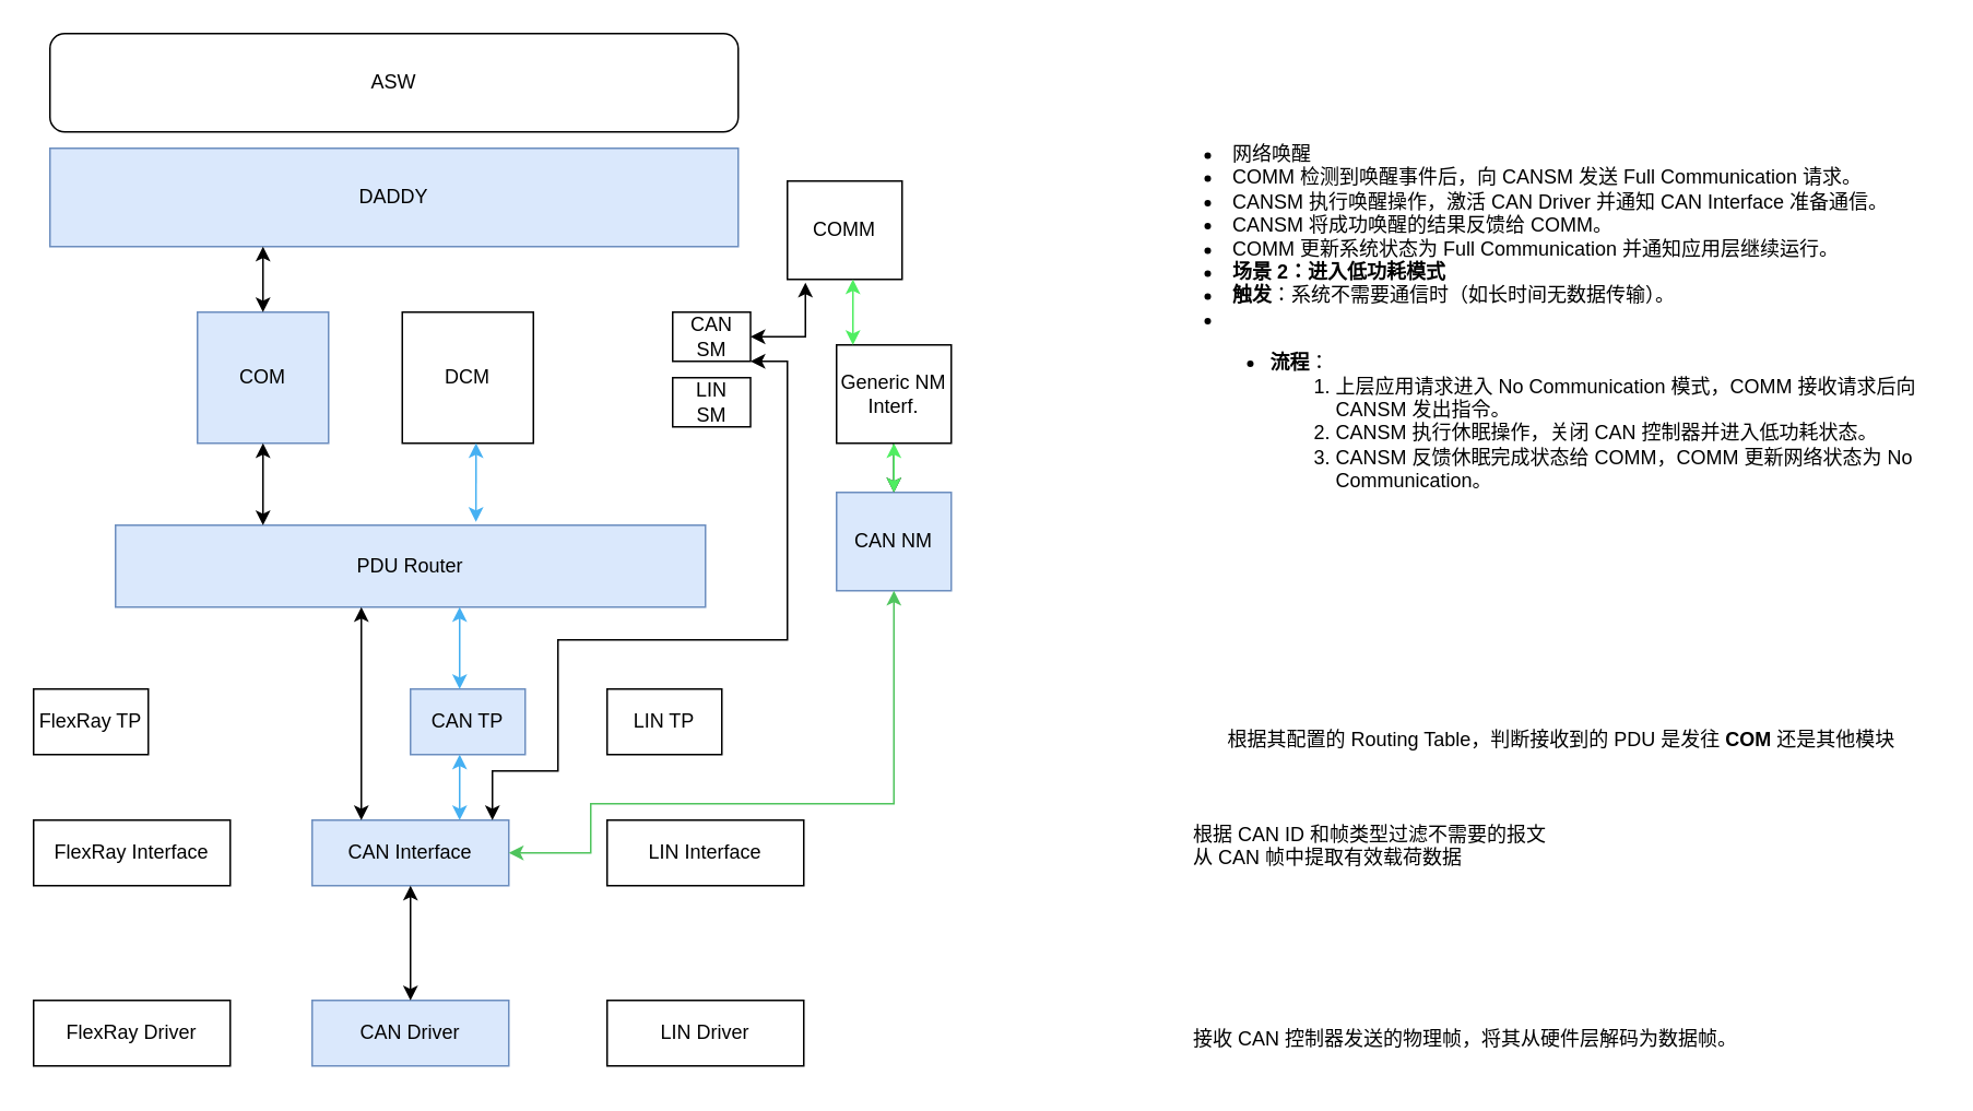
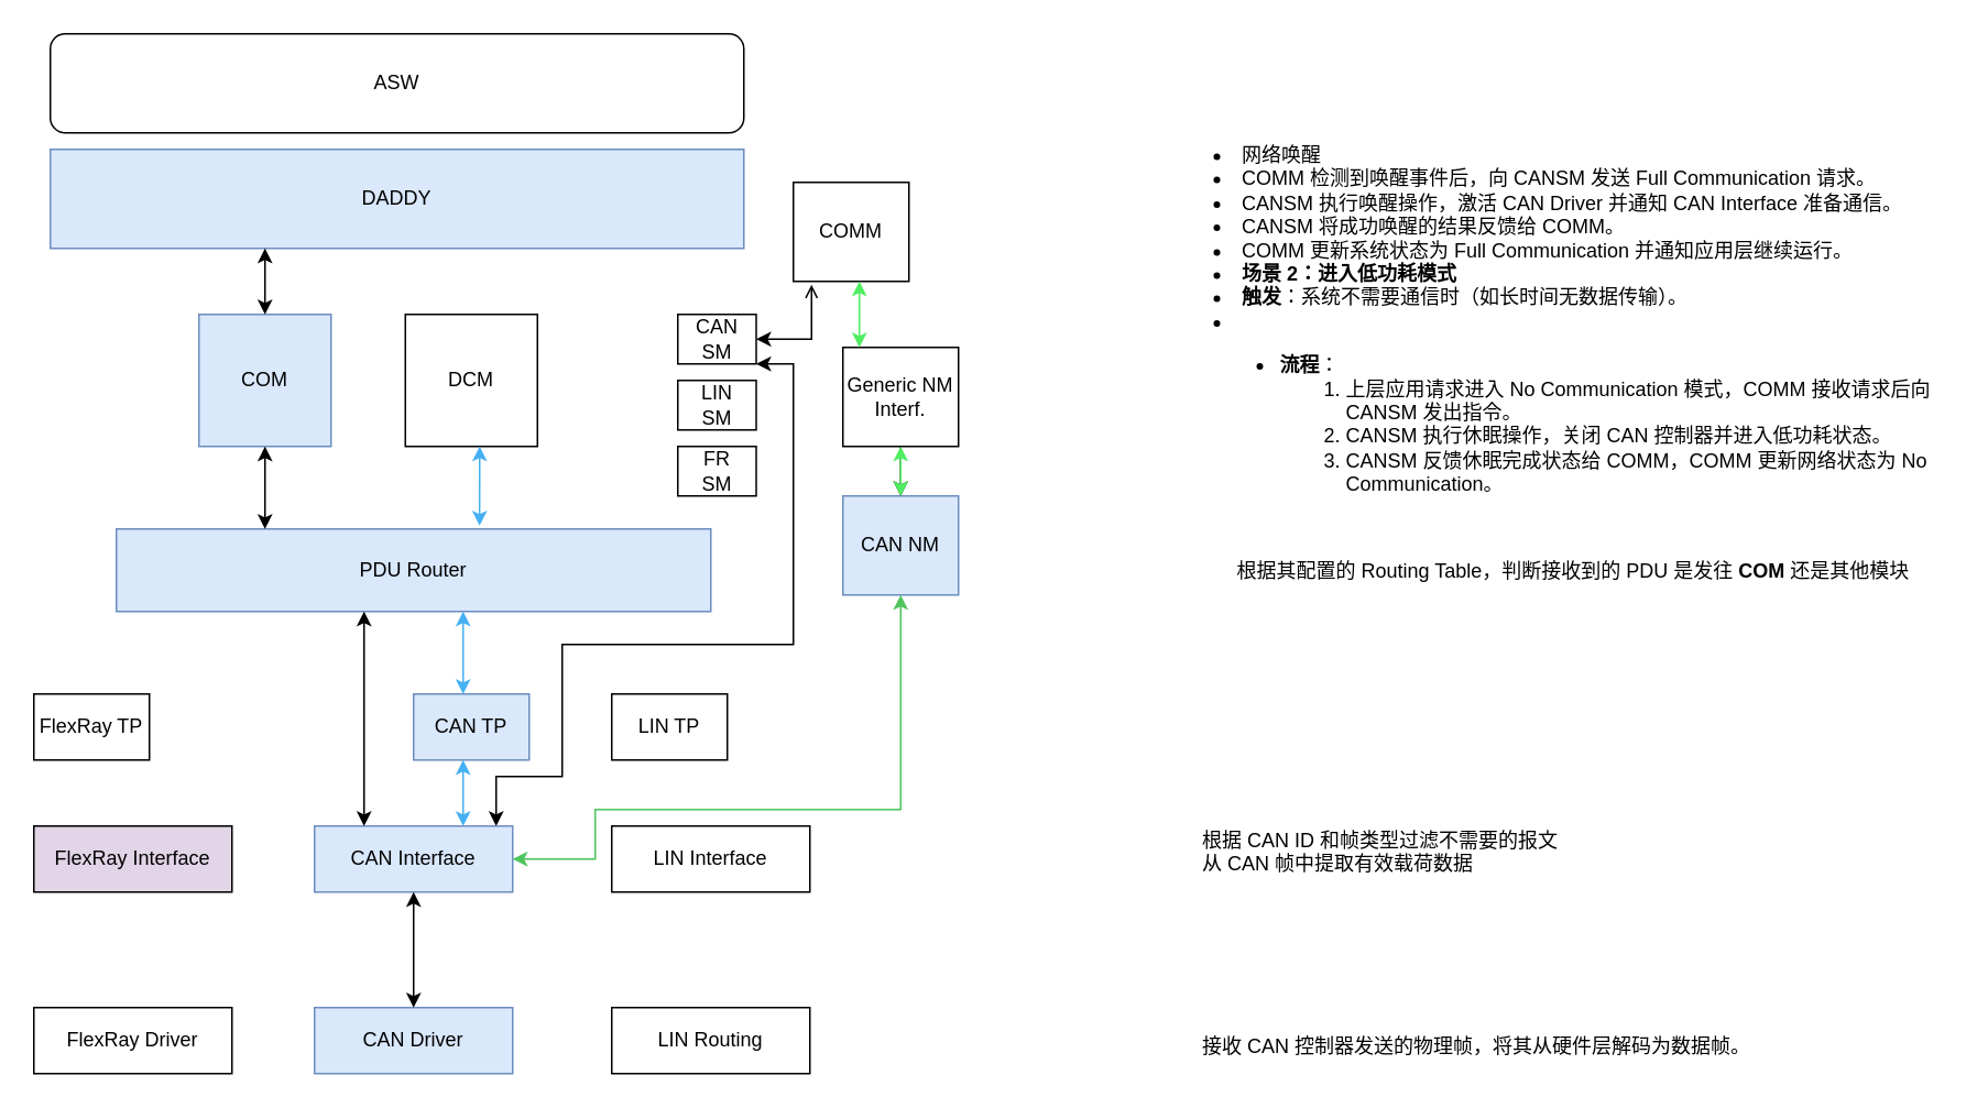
- <mxCell id="33" value="" style="endArrow=classic;startArrow=classic;html=1;rounded=0;exitX=1;exitY=0.5;exitDx=0;exitDy=0;entryX=0.157;entryY=1.033;entryDx=0;entryDy=0;entryPerimeter=0;" edge="1" parent="1" source="17" target="29"><mxGeometry width="50" height="50" relative="1" as="geometry"><mxPoint x="430" y="220" as="sourcePoint" /><mxPoint x="480" y="170" as="targetPoint" /><Array as="points"><mxPoint x="491" y="205" /></Array></mxGeometry></mxCell>
+ <mxCell id="33" value="" style="endArrow=open;startArrow=classic;html=1;rounded=0;exitX=1;exitY=0.5;exitDx=0;exitDy=0;entryX=0.157;entryY=1.033;entryDx=0;entryDy=0;entryPerimeter=0;" edge="1" parent="1" source="17" target="29"><mxGeometry width="50" height="50" relative="1" as="geometry"><mxPoint x="430" y="220" as="sourcePoint" /><mxPoint x="480" y="170" as="targetPoint" /><Array as="points"><mxPoint x="491" y="205" /></Array></mxGeometry></mxCell>
+ <mxCell id="19" value="FR&lt;div&gt;SM&lt;/div&gt;" style="rounded=0;whiteSpace=wrap;html=1;" vertex="1" parent="1"><mxGeometry x="410" y="270" width="47.5" height="30" as="geometry" /></mxCell>
- <mxCell id="37" value="根据其配置的 Routing Table，判断接收到的 PDU 是发往 &lt;strong&gt;COM&lt;/strong&gt; 还是其他模块" style="text;whiteSpace=wrap;html=1;" vertex="1" parent="1"><mxGeometry x="747" y="437" width="435" height="36" as="geometry" /></mxCell>
+ <mxCell id="37" value="根据其配置的 Routing Table，判断接收到的 PDU 是发往 &lt;strong&gt;COM&lt;/strong&gt; 还是其他模块" style="text;whiteSpace=wrap;html=1;" vertex="1" parent="1"><mxGeometry x="747" y="332" width="435" height="36" as="geometry" /></mxCell>
- <mxCell id="7" value="FlexRay Interface" style="rounded=0;whiteSpace=wrap;html=1;" vertex="1" parent="1"><mxGeometry x="20" y="500" width="120" height="40" as="geometry" /></mxCell>
+ <mxCell id="7" value="FlexRay Interface" style="rounded=0;whiteSpace=wrap;html=1;fillColor=#e1d5e7;" vertex="1" parent="1"><mxGeometry x="20" y="500" width="120" height="40" as="geometry" /></mxCell>
- <mxCell id="3" value="LIN Driver" style="rounded=0;whiteSpace=wrap;html=1;" vertex="1" parent="1"><mxGeometry x="370" y="610" width="120" height="40" as="geometry" /></mxCell>
+ <mxCell id="3" value="LIN Routing" style="rounded=0;whiteSpace=wrap;html=1;" vertex="1" parent="1"><mxGeometry x="370" y="610" width="120" height="40" as="geometry" /></mxCell>
